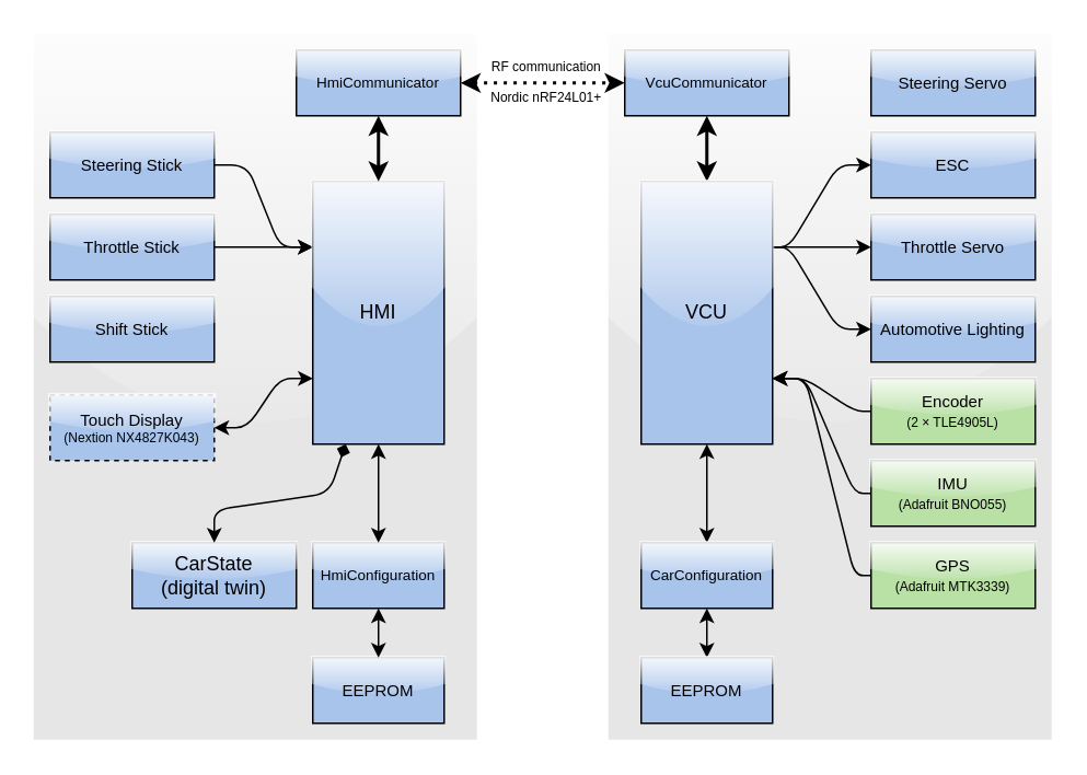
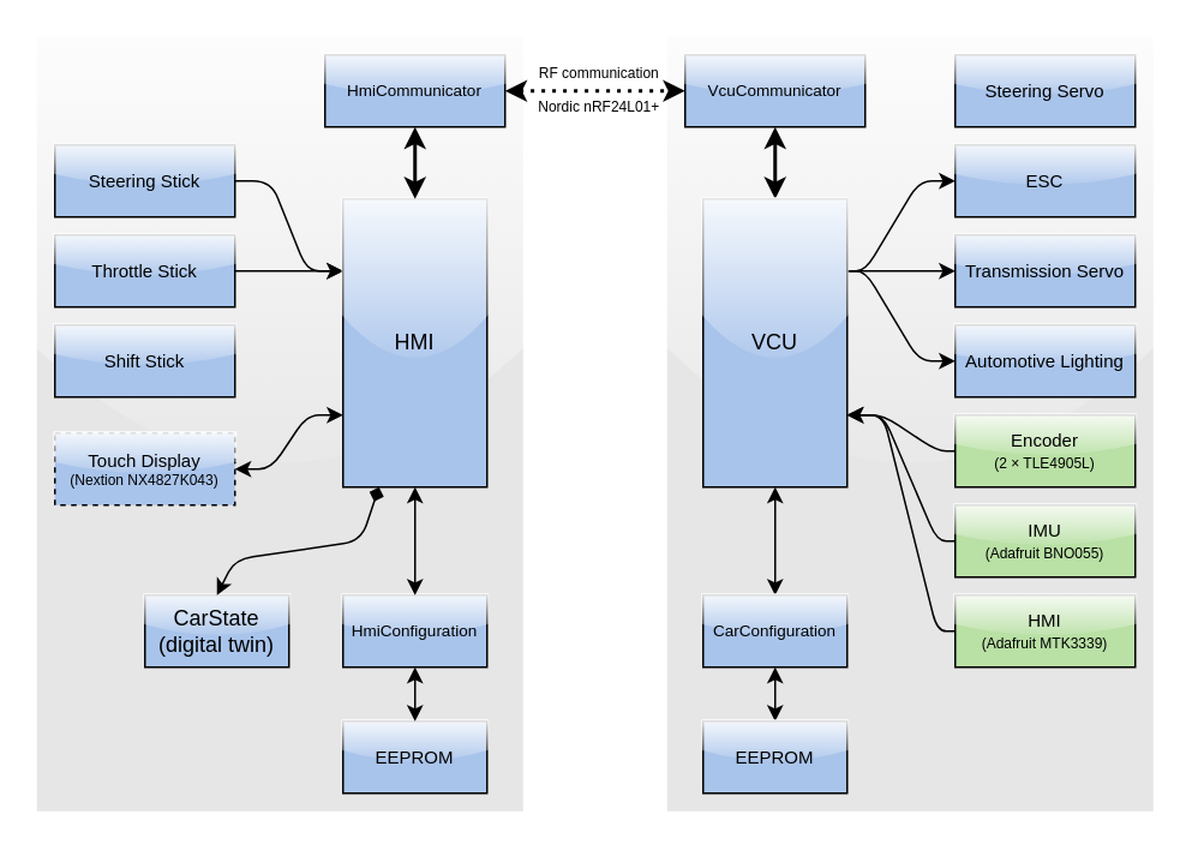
- <mxCell id="21" value="&lt;div style=&quot;font-size: 10px;&quot;&gt;Throttle Servo&lt;/div&gt;" style="rounded=0;whiteSpace=wrap;html=1;fillColor=#A9C4EB;glass=1;direction=east;horizontal=1;fontSize=10;" parent="1" vertex="1"><mxGeometry x="530" y="130" width="100" height="40" as="geometry" /></mxCell>
+ <mxCell id="21" value="&lt;div style=&quot;font-size: 10px;&quot;&gt;Transmission Servo&lt;/div&gt;" style="rounded=0;whiteSpace=wrap;html=1;fillColor=#A9C4EB;glass=1;direction=east;horizontal=1;fontSize=10;" parent="1" vertex="1"><mxGeometry x="530" y="130" width="100" height="40" as="geometry" /></mxCell>
- <mxCell id="40" value="&lt;div&gt;CarState&lt;/div&gt;&lt;div&gt;(digital twin)&lt;br&gt;&lt;/div&gt;" style="rounded=0;whiteSpace=wrap;html=1;fillColor=#A9C4EB;glass=1;direction=east;" vertex="1" parent="1"><mxGeometry x="80" y="330" width="100" height="40" as="geometry" /></mxCell>
+ <mxCell id="40" value="&lt;div&gt;CarState&lt;/div&gt;&lt;div&gt;(digital twin)&lt;br&gt;&lt;/div&gt;" style="rounded=0;whiteSpace=wrap;html=1;fillColor=#A9C4EB;glass=1;direction=east;" vertex="1" parent="1"><mxGeometry x="80" y="330" width="80" height="40" as="geometry" /></mxCell>
- <mxCell id="18" value="&lt;div style=&quot;font-size: 10px&quot;&gt;GPS&lt;/div&gt;&lt;div style=&quot;font-size: 10px&quot;&gt;&lt;font style=&quot;font-size: 8px&quot;&gt;(Adafruit MTK3339)&lt;/font&gt;&lt;br style=&quot;font-size: 10px&quot;&gt;&lt;/div&gt;" style="rounded=0;whiteSpace=wrap;html=1;fillColor=#B9E0A5;glass=1;direction=east;horizontal=1;fontSize=10;" parent="1" vertex="1"><mxGeometry x="530" y="330" width="100" height="40" as="geometry" /></mxCell>
+ <mxCell id="18" value="&lt;div style=&quot;font-size: 10px&quot;&gt;HMI&lt;/div&gt;&lt;div style=&quot;font-size: 10px&quot;&gt;&lt;font style=&quot;font-size: 8px&quot;&gt;(Adafruit MTK3339)&lt;/font&gt;&lt;br style=&quot;font-size: 10px&quot;&gt;&lt;/div&gt;" style="rounded=0;whiteSpace=wrap;html=1;fillColor=#B9E0A5;glass=1;direction=east;horizontal=1;fontSize=10;" parent="1" vertex="1"><mxGeometry x="530" y="330" width="100" height="40" as="geometry" /></mxCell>
